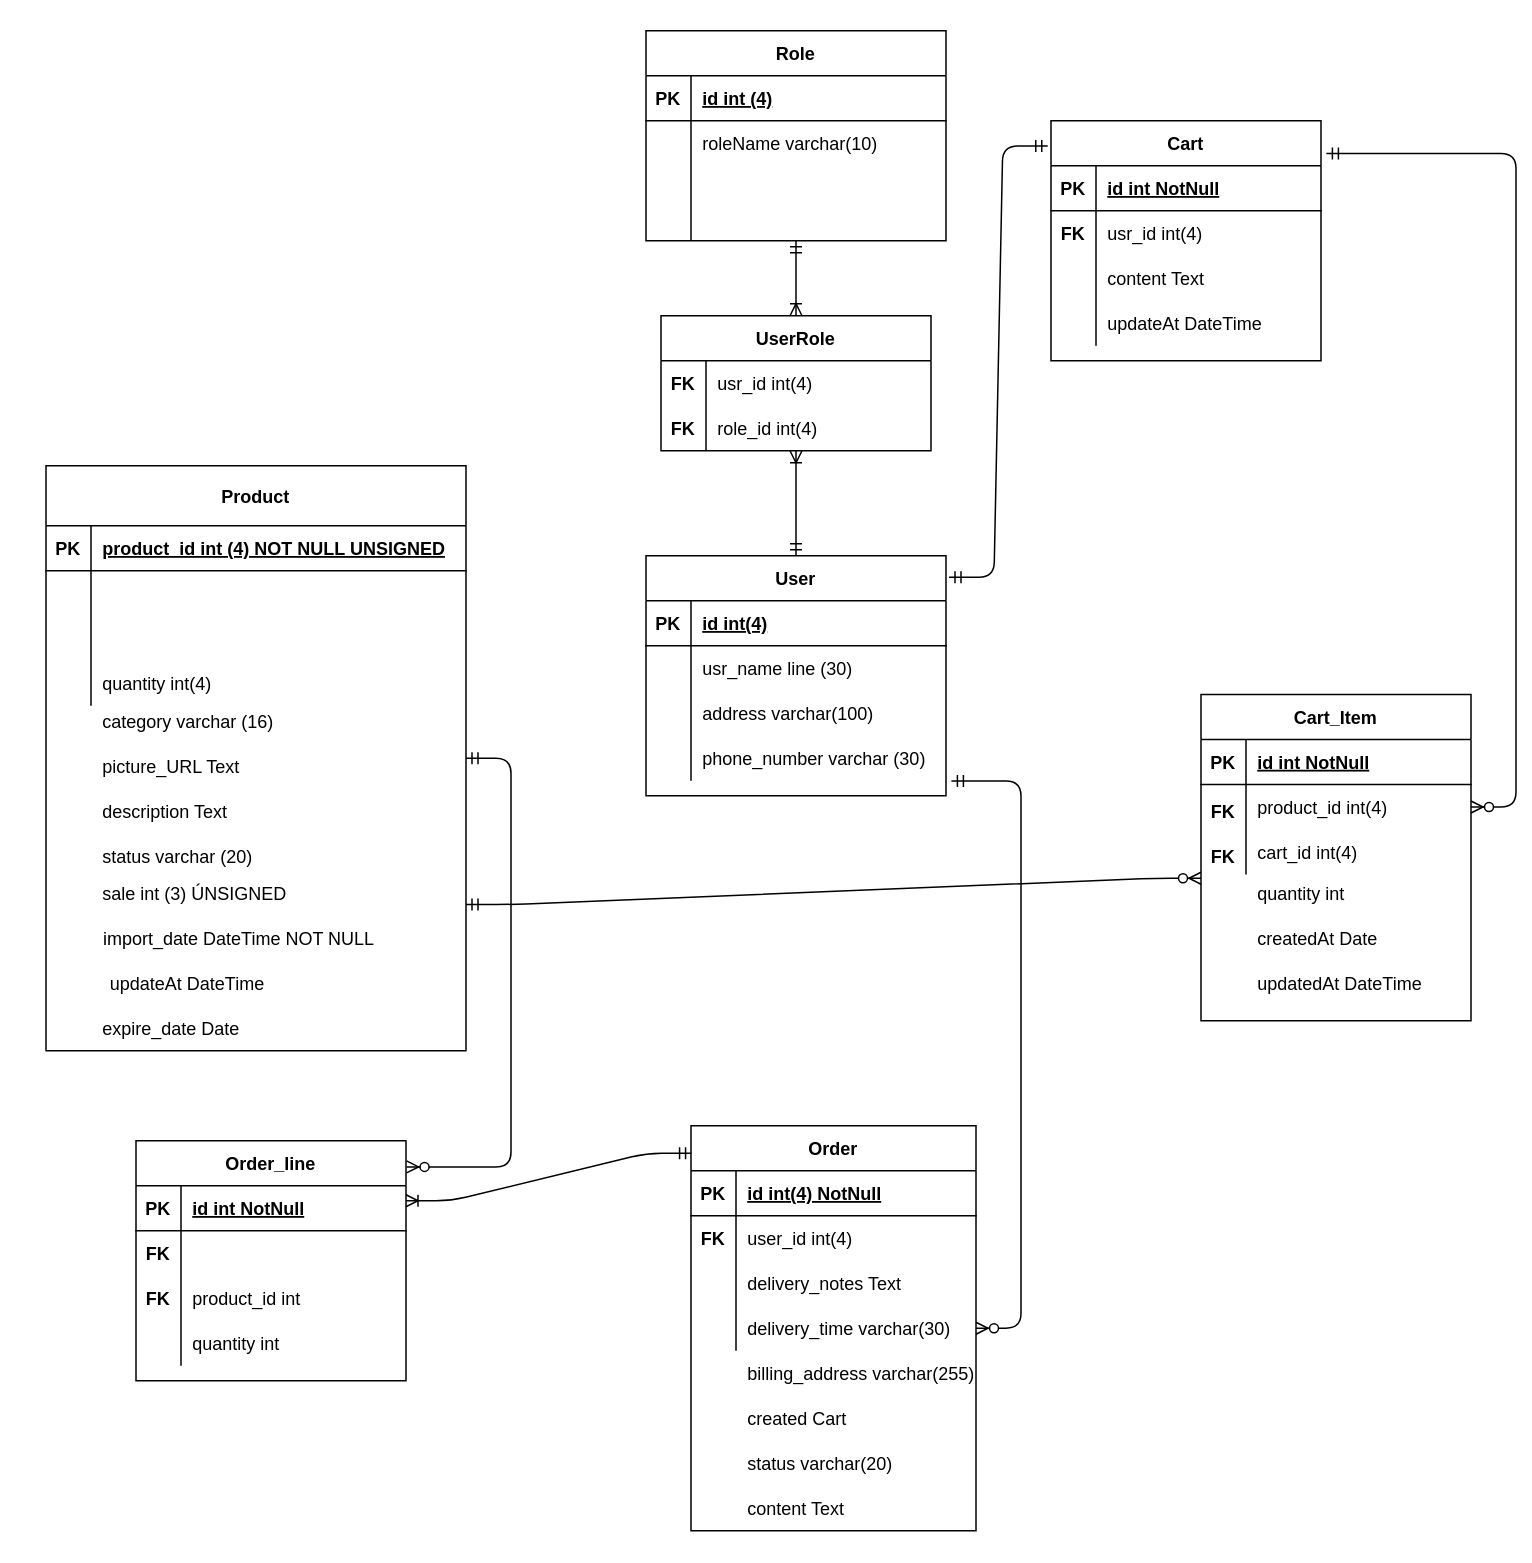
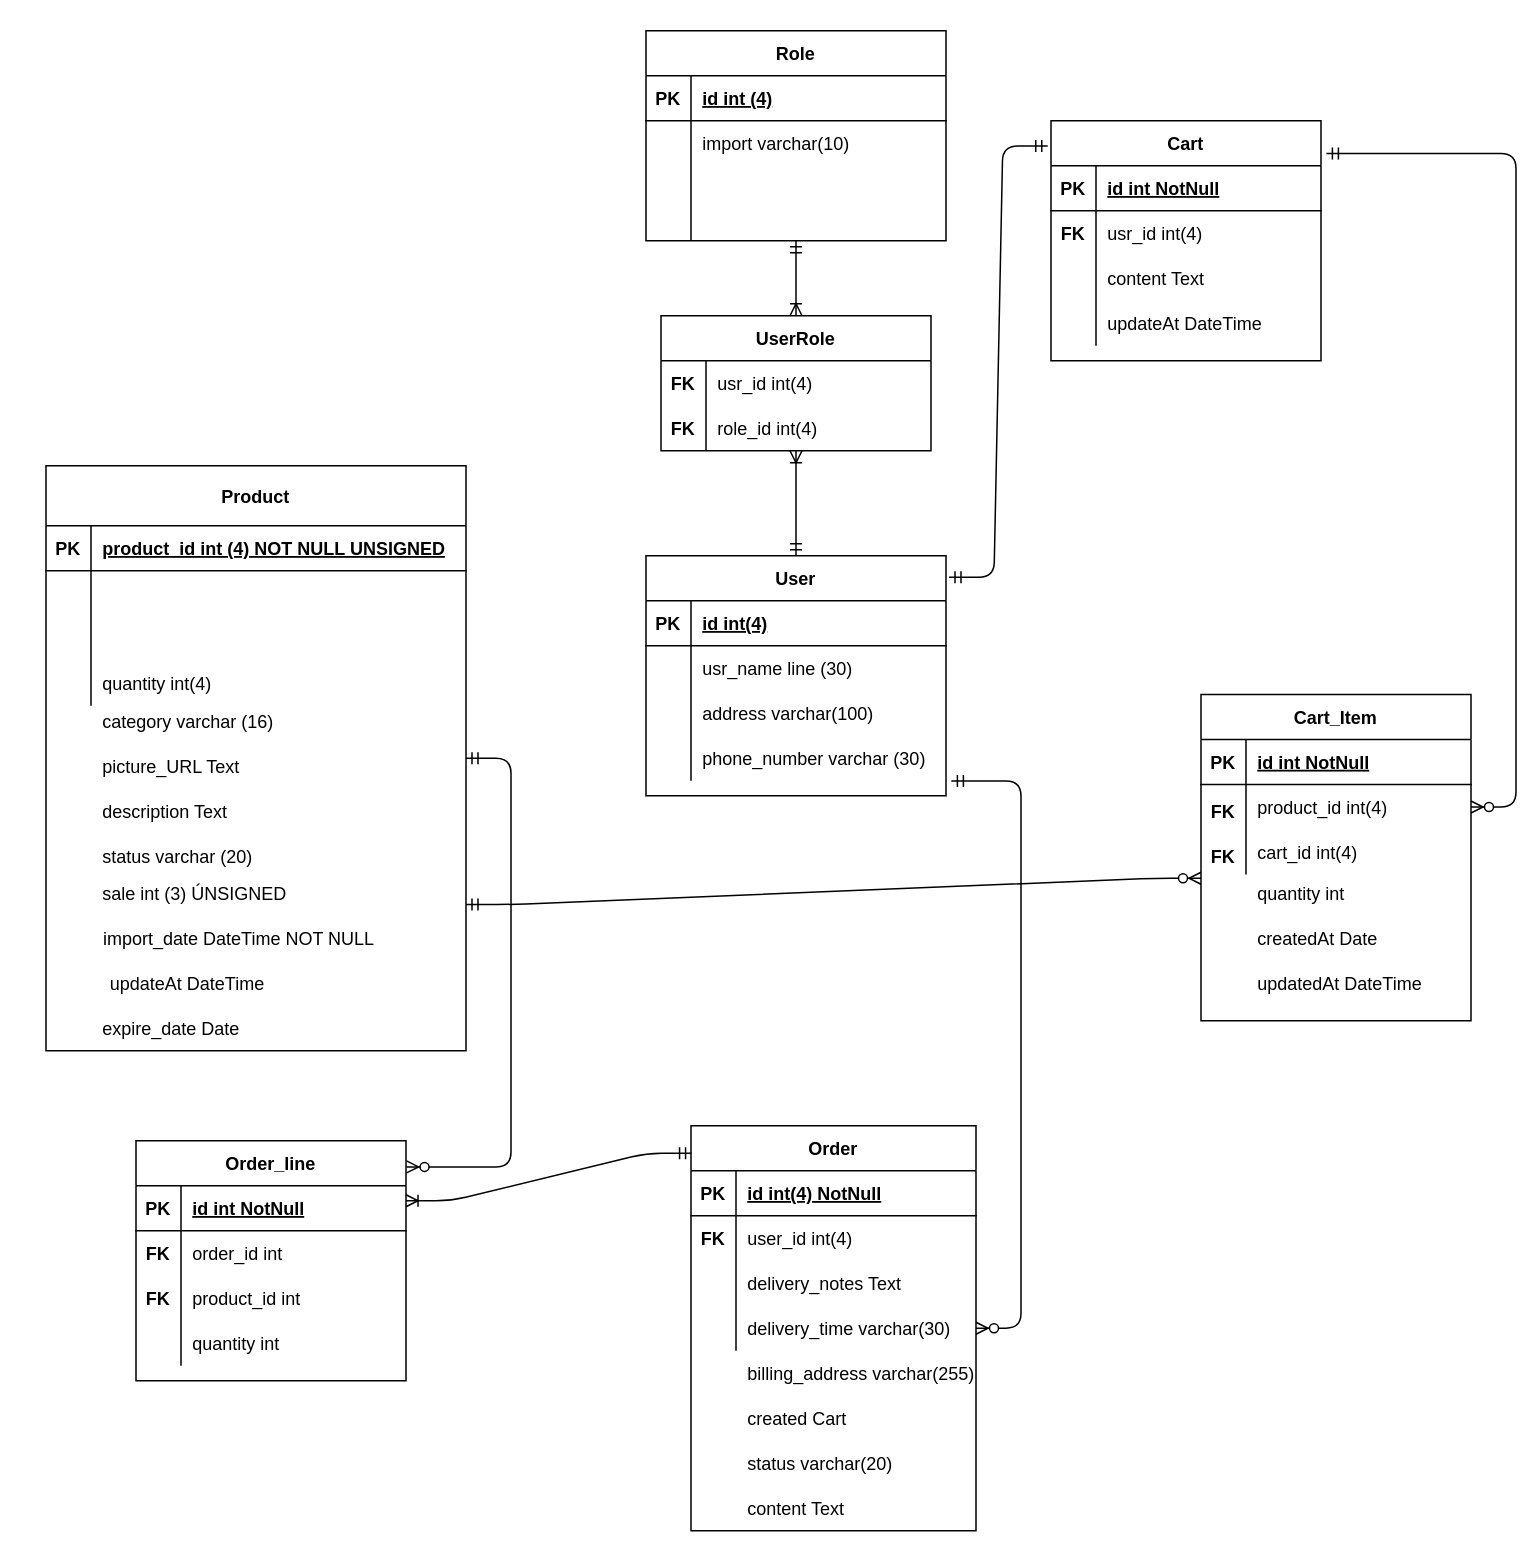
- <mxCell id="137" value="roleName varchar(10)" style="shape=partialRectangle;connectable=0;fillColor=none;top=0;left=0;bottom=0;right=0;align=left;spacingLeft=6;overflow=hidden;" vertex="1" parent="135"><mxGeometry x="30" width="170" height="30" as="geometry" /></mxCell>
+ <mxCell id="137" value="import varchar(10)" style="shape=partialRectangle;connectable=0;fillColor=none;top=0;left=0;bottom=0;right=0;align=left;spacingLeft=6;overflow=hidden;" vertex="1" parent="135"><mxGeometry x="30" width="170" height="30" as="geometry" /></mxCell>
+ <mxCell id="110" value="order_id int " style="shape=partialRectangle;connectable=0;fillColor=none;top=0;left=0;bottom=0;right=0;align=left;spacingLeft=6;overflow=hidden;" vertex="1" parent="108"><mxGeometry x="30" width="150" height="30" as="geometry" /></mxCell>
